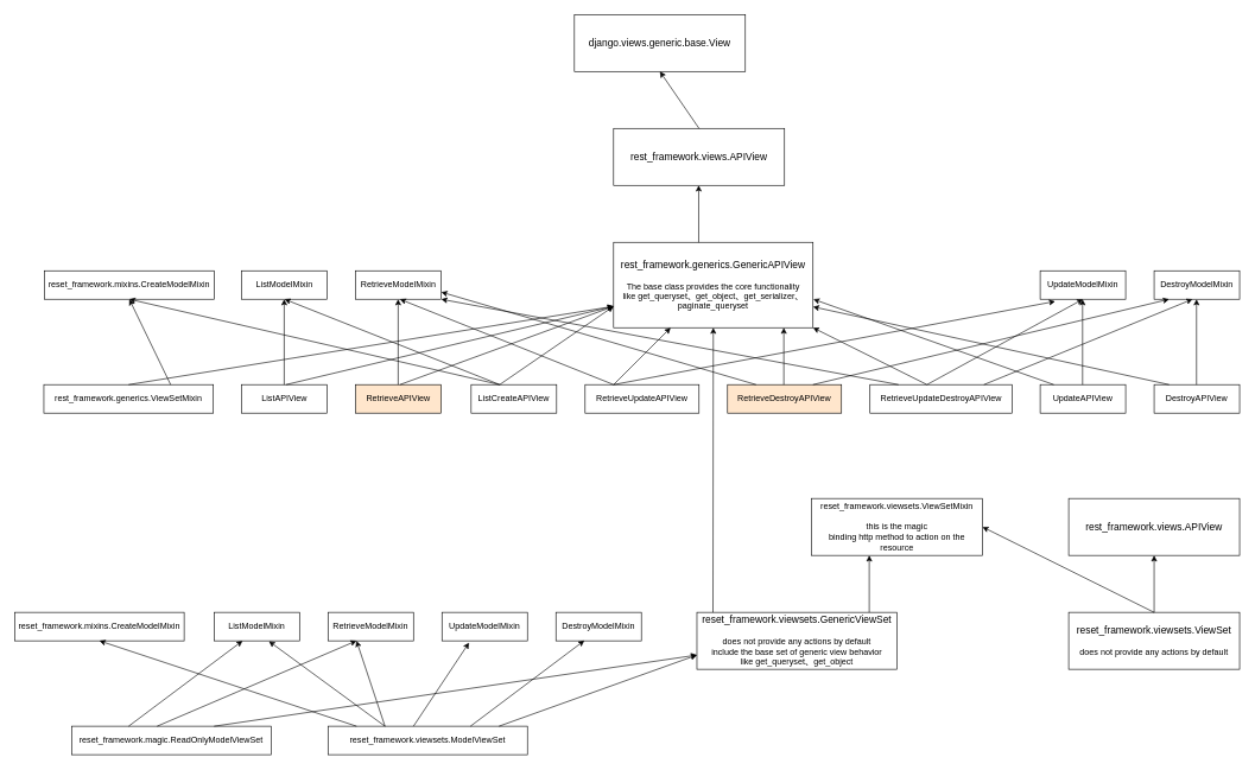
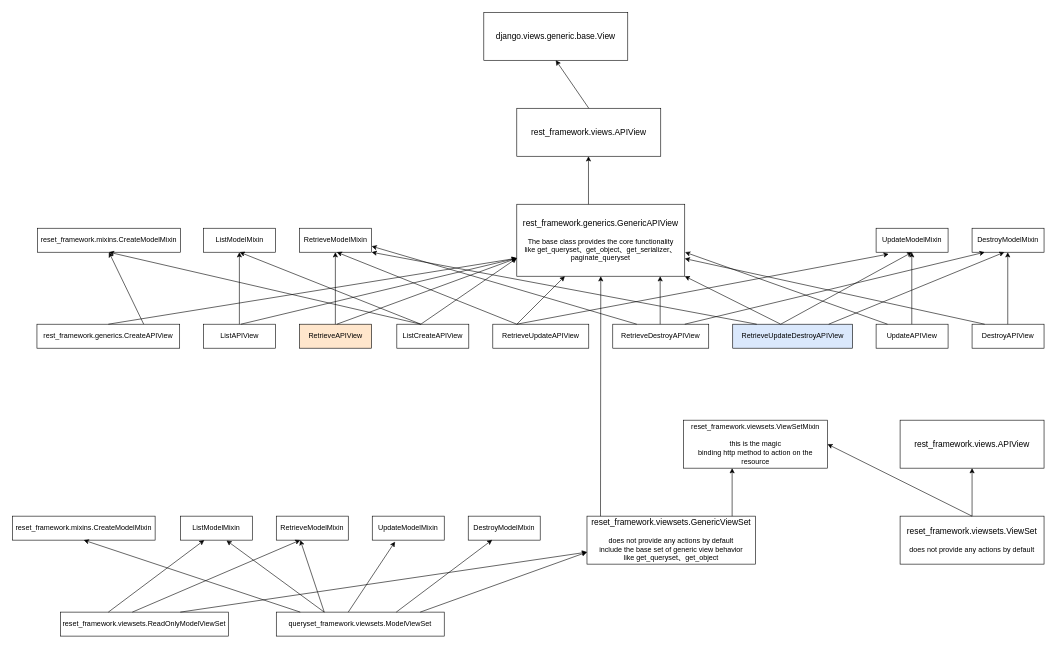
- <mxCell id="12" value="rest_framework.generics.ViewSetMixin" style="rounded=0;whiteSpace=wrap;html=1;" parent="1" vertex="1"><mxGeometry x="61" y="540" width="238" height="40" as="geometry" /></mxCell>
+ <mxCell id="12" value="rest_framework.generics.CreateAPIView" style="rounded=0;whiteSpace=wrap;html=1;" parent="1" vertex="1"><mxGeometry x="61" y="540" width="238" height="40" as="geometry" /></mxCell>
- <mxCell id="35" value="RetrieveDestroyAPIView" style="rounded=0;whiteSpace=wrap;html=1;fillColor=#ffe6cc;" parent="1" vertex="1"><mxGeometry x="1021" y="540" width="160" height="40" as="geometry" /></mxCell>
+ <mxCell id="35" value="RetrieveDestroyAPIView" style="rounded=0;whiteSpace=wrap;html=1;" parent="1" vertex="1"><mxGeometry x="1021" y="540" width="160" height="40" as="geometry" /></mxCell>
- <mxCell id="36" value="RetrieveUpdateDestroyAPIView" style="rounded=0;whiteSpace=wrap;html=1;" parent="1" vertex="1"><mxGeometry x="1221" y="540" width="200" height="40" as="geometry" /></mxCell>
+ <mxCell id="36" value="RetrieveUpdateDestroyAPIView" style="rounded=0;whiteSpace=wrap;html=1;fillColor=#dae8fc;" parent="1" vertex="1"><mxGeometry x="1221" y="540" width="200" height="40" as="geometry" /></mxCell>
- <mxCell id="57" value="reset_framework.magic.ReadOnlyModelViewSet" style="rounded=0;whiteSpace=wrap;html=1;" parent="1" vertex="1"><mxGeometry x="100" y="1020" width="280" height="40" as="geometry" /></mxCell>
+ <mxCell id="57" value="reset_framework.viewsets.ReadOnlyModelViewSet" style="rounded=0;whiteSpace=wrap;html=1;" parent="1" vertex="1"><mxGeometry x="100" y="1020" width="280" height="40" as="geometry" /></mxCell>
- <mxCell id="61" value="reset_framework.viewsets.ModelViewSet" style="rounded=0;whiteSpace=wrap;html=1;" parent="1" vertex="1"><mxGeometry x="460" y="1020" width="280" height="40" as="geometry" /></mxCell>
+ <mxCell id="61" value="queryset_framework.viewsets.ModelViewSet" style="rounded=0;whiteSpace=wrap;html=1;" parent="1" vertex="1"><mxGeometry x="460" y="1020" width="280" height="40" as="geometry" /></mxCell>
